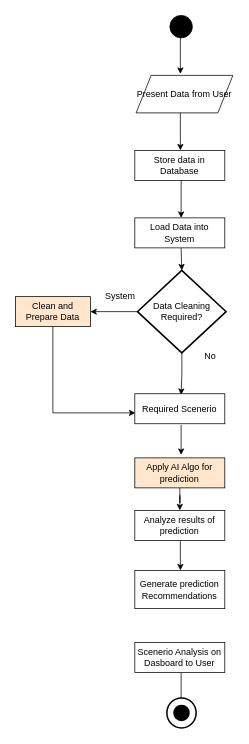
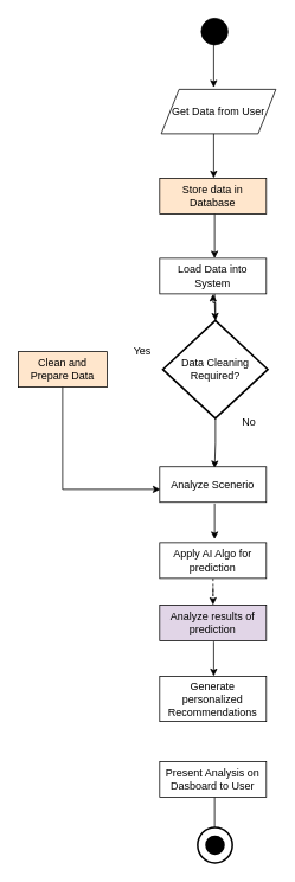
- <mxCell id="6" value="Present Data from User" style="shape=parallelogram;perimeter=parallelogramPerimeter;whiteSpace=wrap;html=1;fixedSize=1;" vertex="1" parent="1"><mxGeometry x="181" y="100" width="129" height="50" as="geometry" /></mxCell>
+ <mxCell id="6" value="Get Data from User" style="shape=parallelogram;perimeter=parallelogramPerimeter;whiteSpace=wrap;html=1;fixedSize=1;" vertex="1" parent="1"><mxGeometry x="181" y="100" width="129" height="50" as="geometry" /></mxCell>
- <mxCell id="20" value="Store data in Database" style="rounded=0;whiteSpace=wrap;html=1;" vertex="1" parent="1"><mxGeometry x="179.25" y="200" width="120" height="40" as="geometry" /></mxCell>
+ <mxCell id="20" value="Store data in Database" style="rounded=0;whiteSpace=wrap;html=1;fillColor=#ffe6cc;" vertex="1" parent="1"><mxGeometry x="179.25" y="200" width="120" height="40" as="geometry" /></mxCell>
- <mxCell id="17" value="System" style="text;html=1;align=center;verticalAlign=middle;whiteSpace=wrap;rounded=0;" vertex="1" parent="1"><mxGeometry x="130" y="380" width="60" height="30" as="geometry" /></mxCell>
+ <mxCell id="17" value="Yes" style="text;html=1;align=center;verticalAlign=middle;whiteSpace=wrap;rounded=0;" vertex="1" parent="1"><mxGeometry x="130" y="380" width="60" height="30" as="geometry" /></mxCell>
- <mxCell id="11" value="" style="edgeStyle=orthogonalEdgeStyle;rounded=0;orthogonalLoop=1;jettySize=auto;html=1;" edge="1" parent="1" source="12" target="14"><mxGeometry relative="1" as="geometry" /></mxCell>
+ <mxCell id="11" value="" style="edgeStyle=orthogonalEdgeStyle;rounded=0;orthogonalLoop=1;jettySize=auto;html=1;" edge="1" parent="1" source="12" target="21"><mxGeometry relative="1" as="geometry" /></mxCell>
- <mxCell id="22" value="Required Scenerio" style="rounded=0;whiteSpace=wrap;html=1;" vertex="1" parent="1"><mxGeometry x="179.25" y="524.5" width="120" height="40" as="geometry" /></mxCell>
+ <mxCell id="22" value="Analyze Scenerio" style="rounded=0;whiteSpace=wrap;html=1;" vertex="1" parent="1"><mxGeometry x="179.25" y="524.5" width="120" height="40" as="geometry" /></mxCell>
- <mxCell id="24" value="Apply AI Algo for prediction" style="rounded=0;whiteSpace=wrap;html=1;fillColor=#ffe6cc;" vertex="1" parent="1"><mxGeometry x="179.25" y="610" width="120" height="40" as="geometry" /></mxCell>
+ <mxCell id="24" value="Apply AI Algo for prediction" style="rounded=0;whiteSpace=wrap;html=1;" vertex="1" parent="1"><mxGeometry x="179.25" y="610" width="120" height="40" as="geometry" /></mxCell>
- <mxCell id="23" value="" style="edgeStyle=orthogonalEdgeStyle;rounded=0;orthogonalLoop=1;jettySize=auto;html=1;entryX=0.5;entryY=0;entryDx=0;entryDy=0;" edge="1" parent="1" source="24" target="25"><mxGeometry relative="1" as="geometry" /></mxCell>
+ <mxCell id="23" value="" style="edgeStyle=orthogonalEdgeStyle;rounded=0;orthogonalLoop=1;jettySize=auto;html=1;entryX=0.5;entryY=0;entryDx=0;entryDy=0;dashed=1;" edge="1" parent="1" source="24" target="25"><mxGeometry relative="1" as="geometry" /></mxCell>
- <mxCell id="25" value="Analyze results of prediction" style="rounded=0;whiteSpace=wrap;html=1;" vertex="1" parent="1"><mxGeometry x="179.25" y="680" width="120" height="40" as="geometry" /></mxCell>
+ <mxCell id="25" value="Analyze results of prediction" style="rounded=0;whiteSpace=wrap;html=1;fillColor=#e1d5e7;" vertex="1" parent="1"><mxGeometry x="179.25" y="680" width="120" height="40" as="geometry" /></mxCell>
- <mxCell id="26" value="Generate prediction Recommendations" style="rounded=0;whiteSpace=wrap;html=1;" vertex="1" parent="1"><mxGeometry x="179.25" y="760" width="120" height="51" as="geometry" /></mxCell>
+ <mxCell id="26" value="Generate personalized Recommendations" style="rounded=0;whiteSpace=wrap;html=1;" vertex="1" parent="1"><mxGeometry x="179.25" y="760" width="120" height="51" as="geometry" /></mxCell>
- <mxCell id="27" value="Scenerio Analysis on Dasboard to User" style="rounded=0;whiteSpace=wrap;html=1;" vertex="1" parent="1"><mxGeometry x="179.25" y="856" width="120" height="40" as="geometry" /></mxCell>
+ <mxCell id="27" value="Present Analysis on Dasboard to User" style="rounded=0;whiteSpace=wrap;html=1;" vertex="1" parent="1"><mxGeometry x="179.25" y="856" width="120" height="40" as="geometry" /></mxCell>
